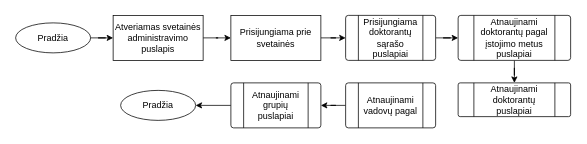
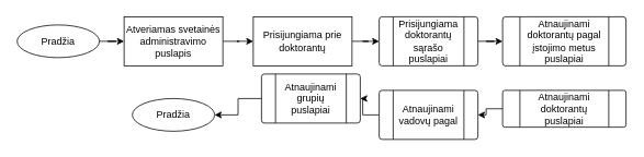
- <mxCell id="7" value="Prisijungiama prie svetainės" style="rounded=0;whiteSpace=wrap;html=1;" vertex="1" parent="1"><mxGeometry x="307" y="20" width="120" height="60" as="geometry" /></mxCell>
+ <mxCell id="7" value="Prisijungiama prie doktorantų" style="rounded=0;whiteSpace=wrap;html=1;" vertex="1" parent="1"><mxGeometry x="307" y="20" width="120" height="60" as="geometry" /></mxCell>
- <mxCell id="10" value="" style="edgeStyle=orthogonalEdgeStyle;rounded=0;orthogonalLoop=1;jettySize=auto;html=1;" edge="1" parent="1" source="11" target="13"><mxGeometry relative="1" as="geometry" /></mxCell>
+ <mxCell id="12" value="" style="edgeStyle=orthogonalEdgeStyle;rounded=0;orthogonalLoop=1;jettySize=auto;html=1;" edge="1" parent="1" source="13" target="15"><mxGeometry relative="1" as="geometry" /></mxCell>
- <mxCell id="17" value="Atnaujinami grupių puslapiai" style="verticalLabelPosition=middle;verticalAlign=middle;html=1;shape=process;whiteSpace=wrap;rounded=1;size=0.14;arcSize=6;fontFamily=Helvetica;fontSize=12;fontColor=#000000;align=center;strokeColor=#000000;fillColor=#ffffff;labelPosition=center;" vertex="1" parent="1"><mxGeometry x="307" y="110" width="120" height="60" as="geometry" /></mxCell>
+ <mxCell id="17" value="Atnaujinami grupių puslapiai" style="verticalLabelPosition=middle;verticalAlign=middle;html=1;shape=process;whiteSpace=wrap;rounded=1;size=0.14;arcSize=6;fontFamily=Helvetica;fontSize=12;fontColor=#000000;align=center;strokeColor=#000000;fillColor=#ffffff;labelPosition=center;" vertex="1" parent="1"><mxGeometry x="317" y="90" width="120" height="60" as="geometry" /></mxCell>
